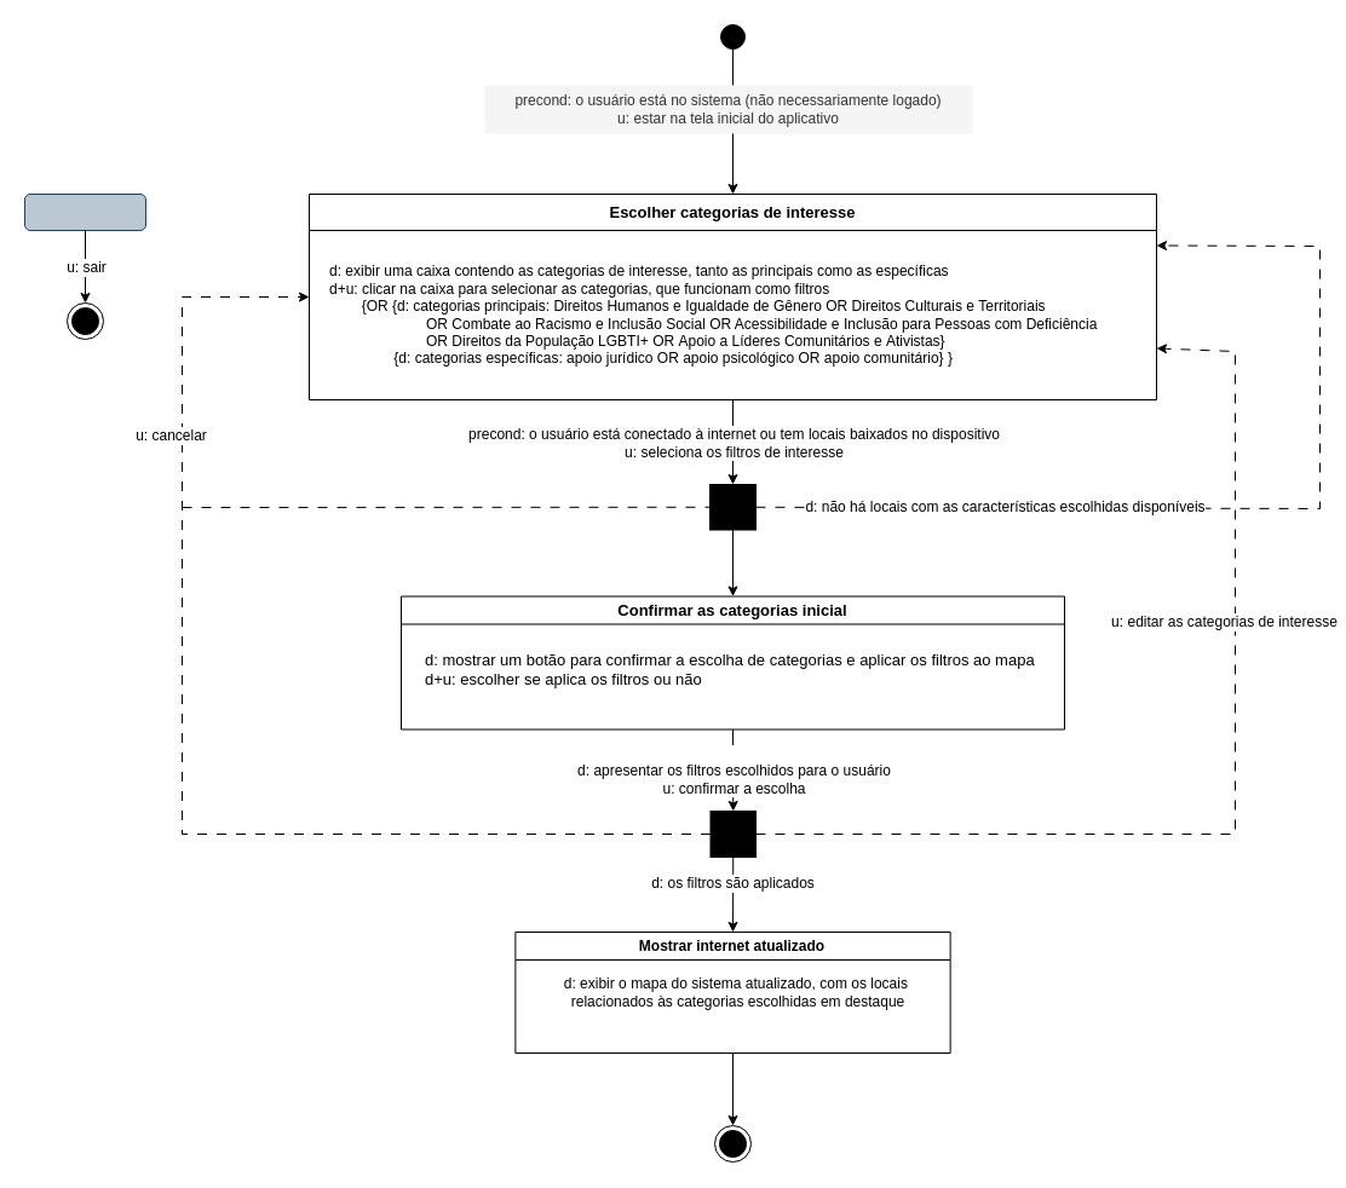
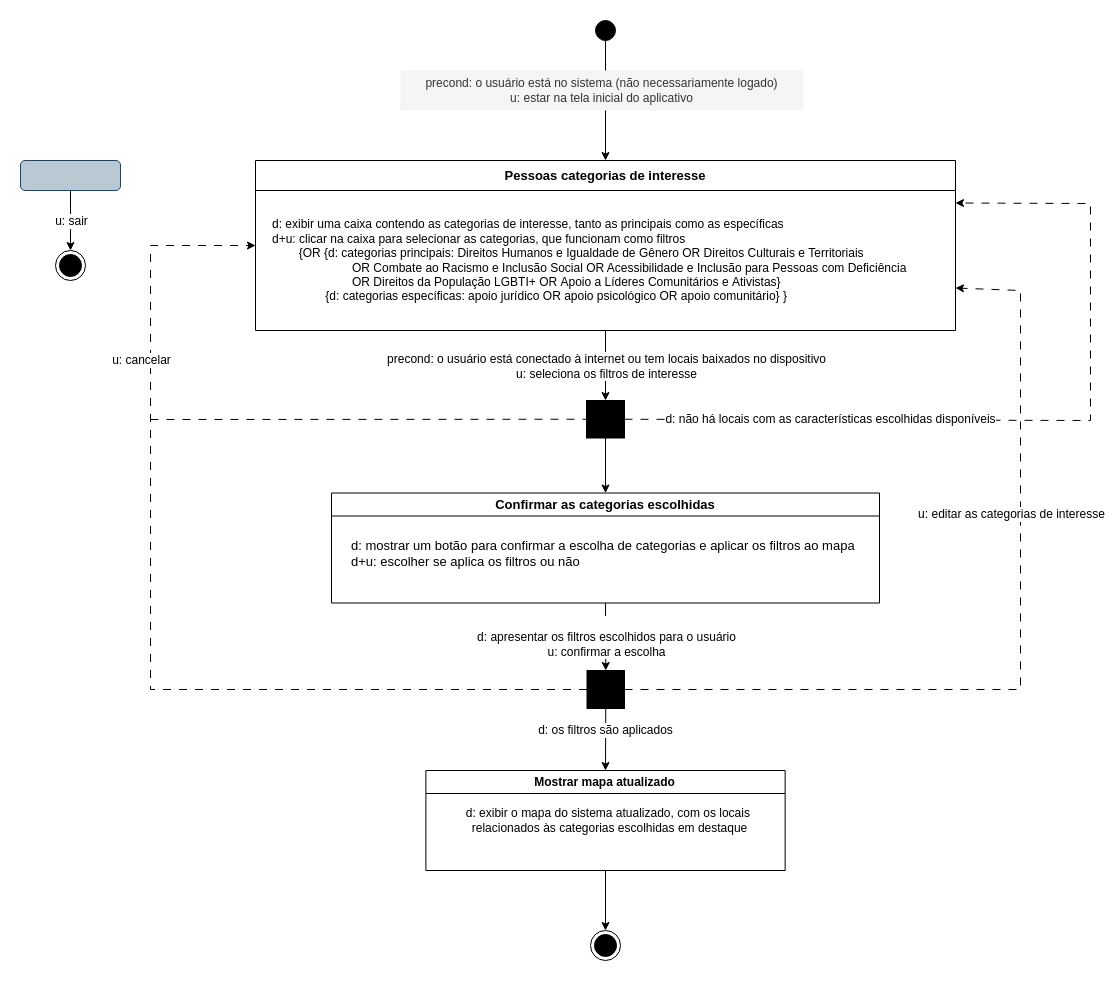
- <mxCell id="14" value="&lt;font style=&quot;font-size: 13px;&quot;&gt;Escolher categorias de interesse&lt;/font&gt;" style="swimlane;whiteSpace=wrap;html=1;startSize=30;" parent="1" vertex="1"><mxGeometry x="255" width="700" height="170" as="geometry" y="160" /></mxCell>
+ <mxCell id="14" value="&lt;font style=&quot;font-size: 13px;&quot;&gt;Pessoas categorias de interesse&lt;/font&gt;" style="swimlane;whiteSpace=wrap;html=1;startSize=30;" parent="1" vertex="1"><mxGeometry x="255" width="700" height="170" as="geometry" y="160" /></mxCell>
- <mxCell id="2" value="&lt;span style=&quot;font-size: 13px;&quot;&gt;Confirmar as categorias inicial&lt;/span&gt;" style="swimlane;whiteSpace=wrap;html=1;" parent="1" vertex="1"><mxGeometry x="331" y="492.5" width="548" height="110" as="geometry" /></mxCell>
+ <mxCell id="2" value="&lt;span style=&quot;font-size: 13px;&quot;&gt;Confirmar as categorias escolhidas&lt;/span&gt;" style="swimlane;whiteSpace=wrap;html=1;" parent="1" vertex="1"><mxGeometry x="331" y="492.5" width="548" height="110" as="geometry" /></mxCell>
- <mxCell id="23" value="Mostrar internet atualizado" style="swimlane;whiteSpace=wrap;html=1;" vertex="1" parent="1"><mxGeometry x="425.38" y="770" width="359.25" height="100" as="geometry" /></mxCell>
+ <mxCell id="23" value="Mostrar mapa atualizado" style="swimlane;whiteSpace=wrap;html=1;" vertex="1" parent="1"><mxGeometry x="425.38" y="770" width="359.25" height="100" as="geometry" /></mxCell>
